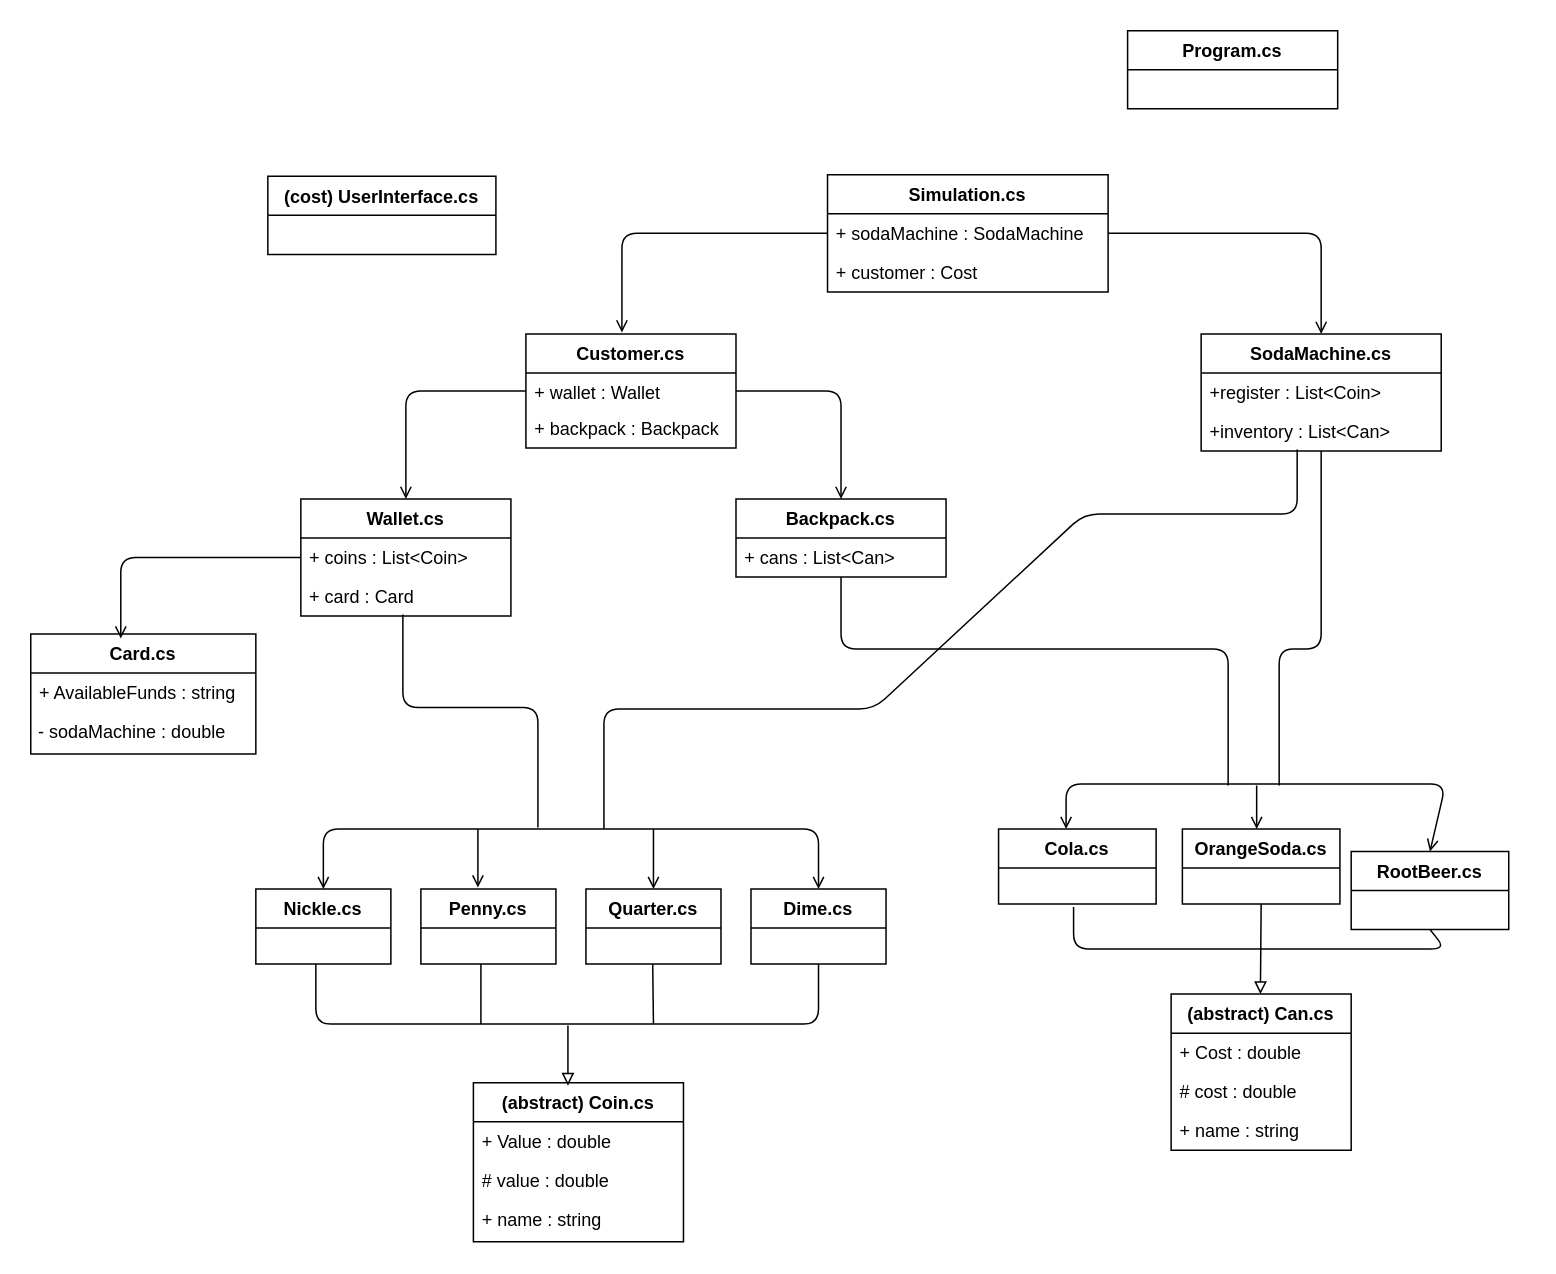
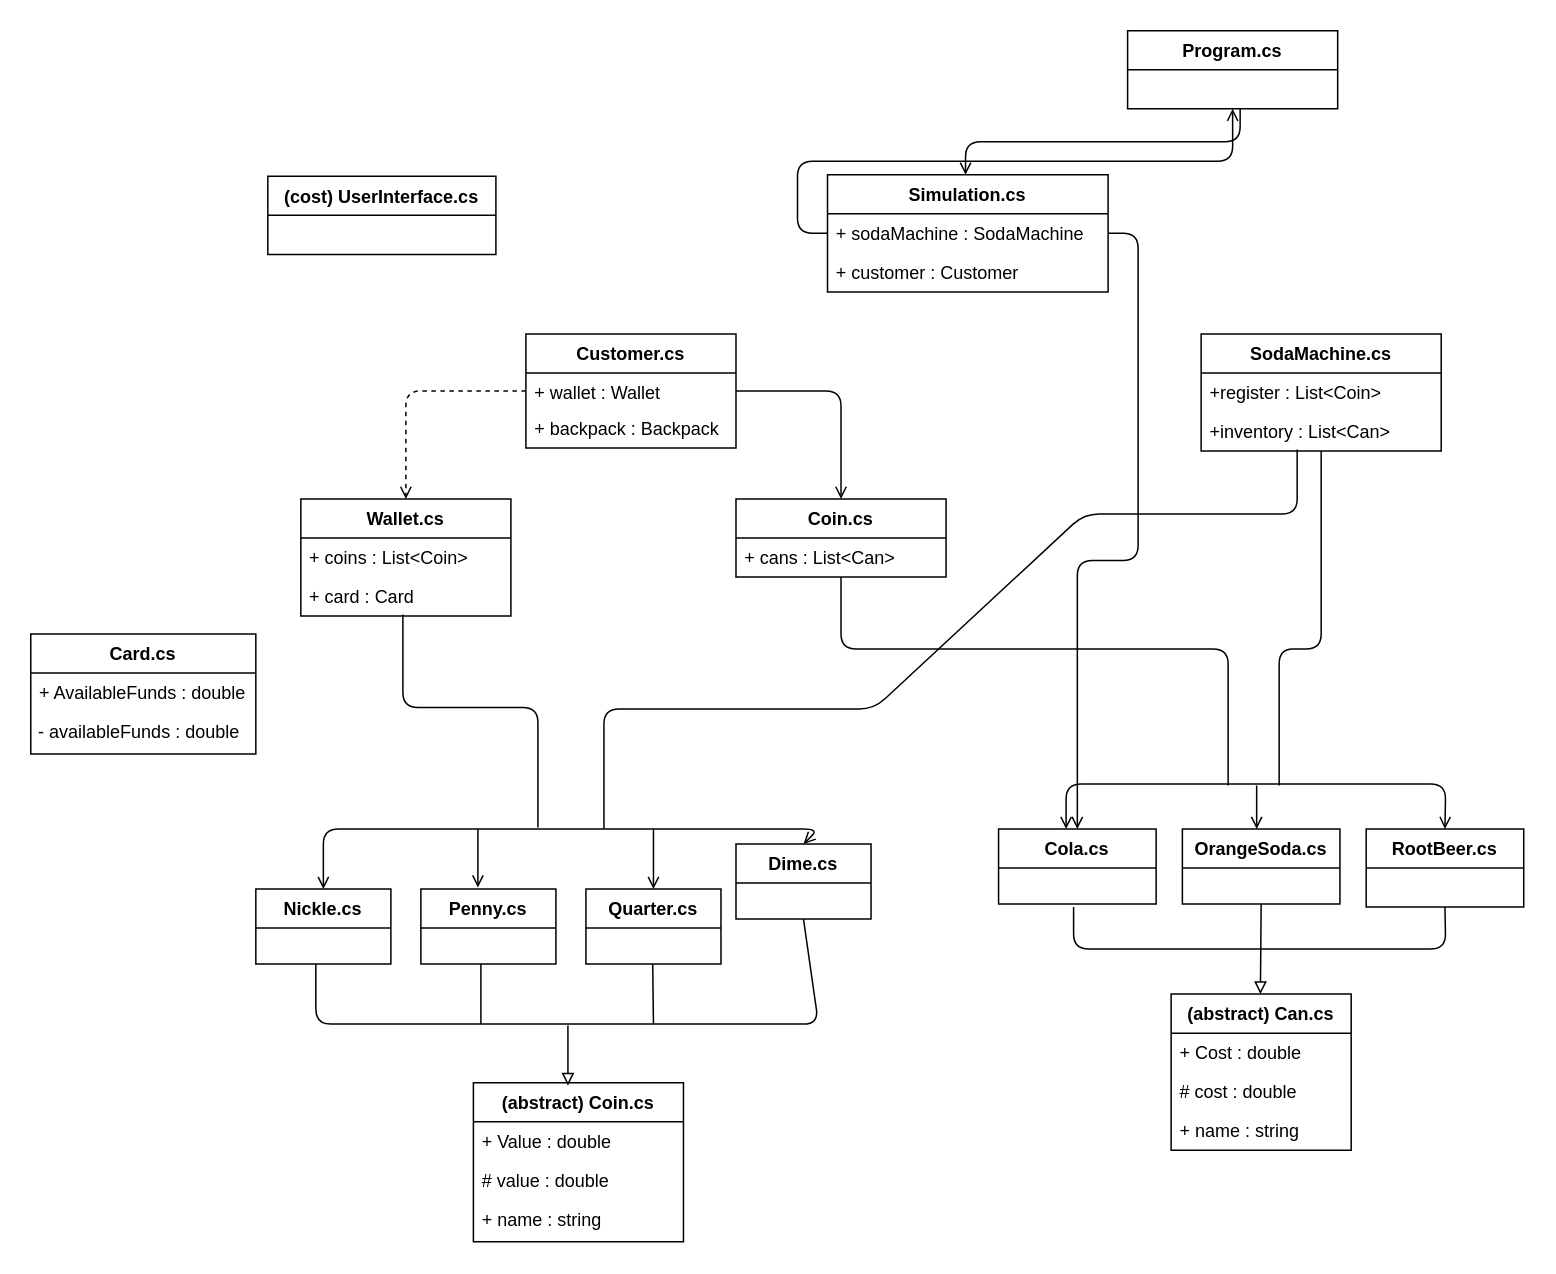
+ <mxCell id="46" style="edgeStyle=orthogonalEdgeStyle;rounded=1;orthogonalLoop=1;jettySize=auto;html=1;startArrow=none;startFill=0;endArrow=open;endFill=0;" parent="1" source="50" target="47" edge="1"><mxGeometry relative="1" as="geometry"><Array as="points"><mxPoint x="826" y="94" /><mxPoint x="643" y="94" /></Array></mxGeometry></mxCell>
- <mxCell id="38" style="edgeStyle=orthogonalEdgeStyle;rounded=1;orthogonalLoop=1;jettySize=auto;html=1;entryX=0.457;entryY=-0.013;entryDx=0;entryDy=0;entryPerimeter=0;startArrow=none;startFill=0;endArrow=open;endFill=0;exitX=0;exitY=0.5;exitDx=0;exitDy=0;" parent="1" source="48" target="29" edge="1"><mxGeometry relative="1" as="geometry" /></mxCell>
+ <mxCell id="38" style="edgeStyle=orthogonalEdgeStyle;rounded=1;orthogonalLoop=1;jettySize=auto;html=1;startArrow=none;startFill=0;endArrow=open;endFill=0;exitX=0;exitY=0.5;exitDx=0;exitDy=0;" parent="1" source="48" target="50" edge="1"><mxGeometry relative="1" as="geometry" /></mxCell>
- <mxCell id="39" style="edgeStyle=orthogonalEdgeStyle;rounded=1;orthogonalLoop=1;jettySize=auto;html=1;entryX=0.5;entryY=0;entryDx=0;entryDy=0;startArrow=none;startFill=0;endArrow=open;endFill=0;exitX=1;exitY=0.5;exitDx=0;exitDy=0;" parent="1" source="47" target="24" edge="1"><mxGeometry relative="1" as="geometry" /></mxCell>
+ <mxCell id="39" style="edgeStyle=orthogonalEdgeStyle;rounded=1;orthogonalLoop=1;jettySize=auto;html=1;startArrow=none;startFill=0;endArrow=open;endFill=0;exitX=1;exitY=0.5;exitDx=0;exitDy=0;" parent="1" source="47" target="6" edge="1"><mxGeometry relative="1" as="geometry" /></mxCell>
- <mxCell id="49" value="+ customer : Cost" style="text;strokeColor=none;fillColor=none;align=left;verticalAlign=top;spacingLeft=4;spacingRight=4;overflow=hidden;rotatable=0;points=[[0,0.5],[1,0.5]];portConstraint=eastwest;" parent="47" vertex="1"><mxGeometry y="52" width="187" height="26" as="geometry" /></mxCell>
+ <mxCell id="49" value="+ customer : Customer" style="text;strokeColor=none;fillColor=none;align=left;verticalAlign=top;spacingLeft=4;spacingRight=4;overflow=hidden;rotatable=0;points=[[0,0.5],[1,0.5]];portConstraint=eastwest;" parent="47" vertex="1"><mxGeometry y="52" width="187" height="26" as="geometry" /></mxCell>
- <mxCell id="27" style="edgeStyle=orthogonalEdgeStyle;rounded=1;orthogonalLoop=1;jettySize=auto;html=1;startArrow=none;startFill=0;endArrow=open;endFill=0;" parent="1" source="29" target="32" edge="1"><mxGeometry relative="1" as="geometry" /></mxCell>
+ <mxCell id="27" style="edgeStyle=orthogonalEdgeStyle;rounded=1;orthogonalLoop=1;jettySize=auto;html=1;startArrow=none;startFill=0;endArrow=open;endFill=0;dashed=1;" parent="1" source="29" target="32" edge="1"><mxGeometry relative="1" as="geometry" /></mxCell>
- <mxCell id="36" value="Backpack.cs" style="swimlane;fontStyle=1;childLayout=stackLayout;horizontal=1;startSize=26;fillColor=none;horizontalStack=0;resizeParent=1;resizeParentMax=0;resizeLast=0;collapsible=1;marginBottom=0;" parent="1" vertex="1"><mxGeometry x="490" y="332" width="140" height="52" as="geometry" /></mxCell>
+ <mxCell id="36" value="Coin.cs" style="swimlane;fontStyle=1;childLayout=stackLayout;horizontal=1;startSize=26;fillColor=none;horizontalStack=0;resizeParent=1;resizeParentMax=0;resizeLast=0;collapsible=1;marginBottom=0;" parent="1" vertex="1"><mxGeometry x="490" y="332" width="140" height="52" as="geometry" /></mxCell>
- <mxCell id="9" style="edgeStyle=orthogonalEdgeStyle;rounded=1;orthogonalLoop=1;jettySize=auto;html=1;entryX=0.4;entryY=0.038;entryDx=0;entryDy=0;entryPerimeter=0;startArrow=none;startFill=0;endArrow=open;endFill=0;" parent="1" source="32" target="20" edge="1"><mxGeometry relative="1" as="geometry" /></mxCell>
- <mxCell id="21" value="+ AvailableFunds : string" style="text;strokeColor=none;fillColor=none;align=left;verticalAlign=top;spacingLeft=4;spacingRight=4;overflow=hidden;rotatable=0;points=[[0,0.5],[1,0.5]];portConstraint=eastwest;" parent="20" vertex="1"><mxGeometry y="26" width="150" height="26" as="geometry" /></mxCell>
+ <mxCell id="21" value="+ AvailableFunds : double" style="text;strokeColor=none;fillColor=none;align=left;verticalAlign=top;spacingLeft=4;spacingRight=4;overflow=hidden;rotatable=0;points=[[0,0.5],[1,0.5]];portConstraint=eastwest;" parent="20" vertex="1"><mxGeometry y="26" width="150" height="26" as="geometry" /></mxCell>
- <mxCell id="22" value="&lt;span style=&quot;color: rgb(0 , 0 , 0) ; font-family: &amp;#34;helvetica&amp;#34; ; font-size: 12px ; font-style: normal ; font-weight: 400 ; letter-spacing: normal ; text-align: left ; text-indent: 0px ; text-transform: none ; word-spacing: 0px ; background-color: rgb(255 , 255 , 255) ; float: none ; display: inline&quot;&gt;&amp;nbsp;- sodaMachine : double&lt;/span&gt;" style="text;whiteSpace=wrap;html=1;" parent="20" vertex="1"><mxGeometry y="52" width="150" height="28" as="geometry" /></mxCell>
+ <mxCell id="22" value="&lt;span style=&quot;color: rgb(0 , 0 , 0) ; font-family: &amp;#34;helvetica&amp;#34; ; font-size: 12px ; font-style: normal ; font-weight: 400 ; letter-spacing: normal ; text-align: left ; text-indent: 0px ; text-transform: none ; word-spacing: 0px ; background-color: rgb(255 , 255 , 255) ; float: none ; display: inline&quot;&gt;&amp;nbsp;- availableFunds : double&lt;/span&gt;" style="text;whiteSpace=wrap;html=1;" parent="20" vertex="1"><mxGeometry y="52" width="150" height="28" as="geometry" /></mxCell>
- <mxCell id="8" value="RootBeer.cs" style="swimlane;fontStyle=1;childLayout=stackLayout;horizontal=1;startSize=26;fillColor=none;horizontalStack=0;resizeParent=1;resizeParentMax=0;resizeLast=0;collapsible=1;marginBottom=0;" parent="1" vertex="1"><mxGeometry x="900" y="567" width="105" height="52" as="geometry" /></mxCell>
+ <mxCell id="8" value="RootBeer.cs" style="swimlane;fontStyle=1;childLayout=stackLayout;horizontal=1;startSize=26;fillColor=none;horizontalStack=0;resizeParent=1;resizeParentMax=0;resizeLast=0;collapsible=1;marginBottom=0;" parent="1" vertex="1"><mxGeometry x="910" y="552" width="105" height="52" as="geometry" /></mxCell>
- <mxCell id="4" value="Dime.cs" style="swimlane;fontStyle=1;childLayout=stackLayout;horizontal=1;startSize=26;fillColor=none;horizontalStack=0;resizeParent=1;resizeParentMax=0;resizeLast=0;collapsible=1;marginBottom=0;" parent="1" vertex="1"><mxGeometry x="500" y="592" width="90" height="50" as="geometry" /></mxCell>
+ <mxCell id="4" value="Dime.cs" style="swimlane;fontStyle=1;childLayout=stackLayout;horizontal=1;startSize=26;fillColor=none;horizontalStack=0;resizeParent=1;resizeParentMax=0;resizeLast=0;collapsible=1;marginBottom=0;" parent="1" vertex="1"><mxGeometry x="490" y="562" width="90" height="50" as="geometry" /></mxCell>
